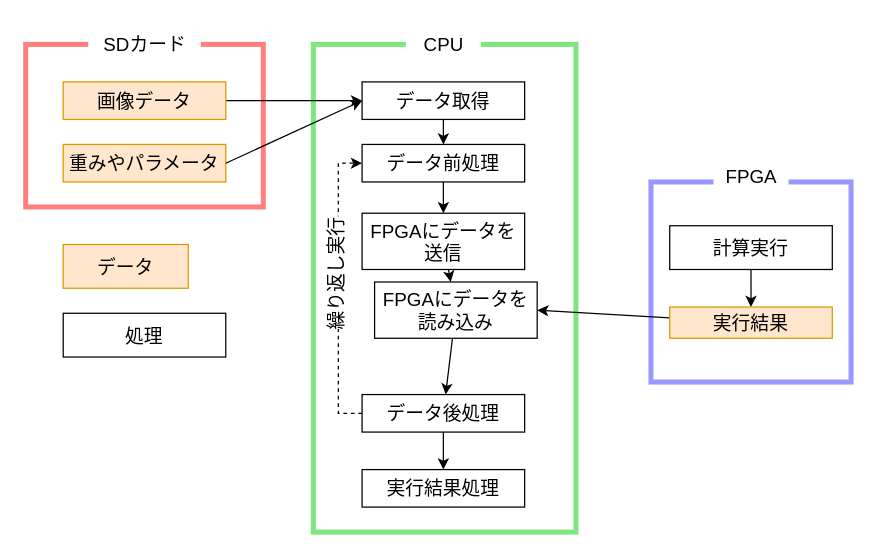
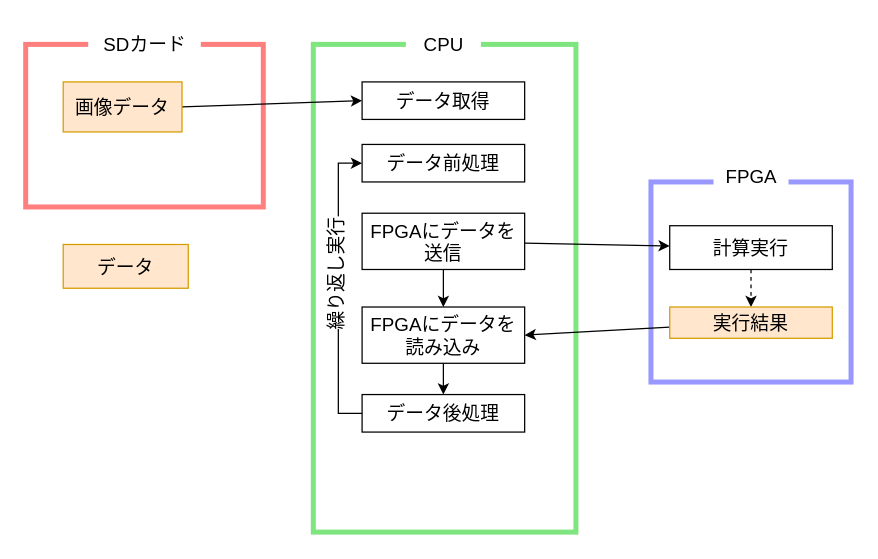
- <mxCell id="13" value="&lt;font style=&quot;font-size: 15px;&quot;&gt;画像データ&lt;/font&gt;" style="text;html=1;strokeColor=#d79b00;fillColor=#ffe6cc;align=center;verticalAlign=middle;whiteSpace=wrap;rounded=0;" parent="1" vertex="1"><mxGeometry x="50" y="65" width="130" height="30" as="geometry" /></mxCell>
+ <mxCell id="13" value="&lt;font style=&quot;font-size: 15px;&quot;&gt;画像データ&lt;/font&gt;" style="text;html=1;strokeColor=#d79b00;fillColor=#ffe6cc;align=center;verticalAlign=middle;whiteSpace=wrap;rounded=0;" parent="1" vertex="1"><mxGeometry x="50" y="65" width="95" height="40" as="geometry" /></mxCell>
- <mxCell id="11" value="" style="edgeStyle=none;html=1;fontSize=15;" parent="1" source="12" target="15" edge="1"><mxGeometry relative="1" as="geometry" /></mxCell>
- <mxCell id="10" style="edgeStyle=none;html=1;exitX=1;exitY=0.5;exitDx=0;exitDy=0;entryX=0;entryY=0.5;entryDx=0;entryDy=0;fontSize=15;" parent="1" source="4" target="12" edge="1"><mxGeometry relative="1" as="geometry" /></mxCell>
- <mxCell id="4" value="&lt;span style=&quot;font-size: 15px;&quot;&gt;重みやパラメータ&lt;/span&gt;" style="text;html=1;strokeColor=#d79b00;fillColor=#ffe6cc;align=center;verticalAlign=middle;whiteSpace=wrap;rounded=0;" parent="1" vertex="1"><mxGeometry x="50" y="115" width="130" height="30" as="geometry" /></mxCell>
- <mxCell id="14" value="" style="edgeStyle=none;html=1;fontSize=15;" parent="1" source="15" target="18" edge="1"><mxGeometry relative="1" as="geometry" /></mxCell>
+ <mxCell id="16" value="" style="edgeStyle=none;html=1;fontSize=15;" parent="1" source="18" target="20" edge="1"><mxGeometry relative="1" as="geometry" /></mxCell>
- <mxCell id="19" value="" style="edgeStyle=none;html=1;fontSize=15;" parent="1" source="20" target="24" edge="1"><mxGeometry relative="1" as="geometry" /></mxCell>
+ <mxCell id="19" value="" style="edgeStyle=none;html=1;fontSize=15;dashed=1;" parent="1" source="20" target="24" edge="1"><mxGeometry relative="1" as="geometry" /></mxCell>
- <mxCell id="22" value="&lt;span style=&quot;font-size: 15px;&quot;&gt;FPGAにデータを読み込み&lt;br&gt;&lt;/span&gt;" style="text;html=1;strokeColor=default;fillColor=none;align=center;verticalAlign=middle;whiteSpace=wrap;rounded=0;" parent="1" vertex="1"><mxGeometry x="299" y="225" width="130" height="45" as="geometry" /></mxCell>
+ <mxCell id="22" value="&lt;span style=&quot;font-size: 15px;&quot;&gt;FPGAにデータを読み込み&lt;br&gt;&lt;/span&gt;" style="text;html=1;strokeColor=default;fillColor=none;align=center;verticalAlign=middle;whiteSpace=wrap;rounded=0;" parent="1" vertex="1"><mxGeometry x="289" y="245" width="130" height="45" as="geometry" /></mxCell>
- <mxCell id="31" value="&lt;span style=&quot;font-size: 15px;&quot;&gt;処理&lt;/span&gt;" style="text;html=1;strokeColor=default;fillColor=none;align=center;verticalAlign=middle;whiteSpace=wrap;rounded=0;" vertex="1" parent="1"><mxGeometry x="50" y="250" width="130" height="35" as="geometry" /></mxCell>
- <mxCell id="25" style="edgeStyle=orthogonalEdgeStyle;html=1;exitX=0;exitY=0.5;exitDx=0;exitDy=0;entryX=0;entryY=0.5;entryDx=0;entryDy=0;fontSize=15;rounded=0;dashed=1;" parent="1" source="28" target="15" edge="1"><mxGeometry relative="1" as="geometry"><Array as="points"><mxPoint x="270" y="330" /><mxPoint x="270" y="130" /></Array></mxGeometry></mxCell>
+ <mxCell id="25" style="edgeStyle=orthogonalEdgeStyle;html=1;exitX=0;exitY=0.5;exitDx=0;exitDy=0;entryX=0;entryY=0.5;entryDx=0;entryDy=0;fontSize=15;rounded=0;" parent="1" source="28" target="15" edge="1"><mxGeometry relative="1" as="geometry"><Array as="points"><mxPoint x="270" y="330" /><mxPoint x="270" y="130" /></Array></mxGeometry></mxCell>
- <mxCell id="27" value="" style="edgeStyle=orthogonalEdgeStyle;rounded=0;html=1;fontSize=15;" parent="1" source="28" target="29" edge="1"><mxGeometry relative="1" as="geometry" /></mxCell>
- <mxCell id="29" value="&lt;span style=&quot;font-size: 15px;&quot;&gt;実行結果処理&lt;br&gt;&lt;/span&gt;" style="text;html=1;strokeColor=default;fillColor=none;align=center;verticalAlign=middle;whiteSpace=wrap;rounded=0;" parent="1" vertex="1"><mxGeometry x="289" y="375" width="130" height="30" as="geometry" /></mxCell>
